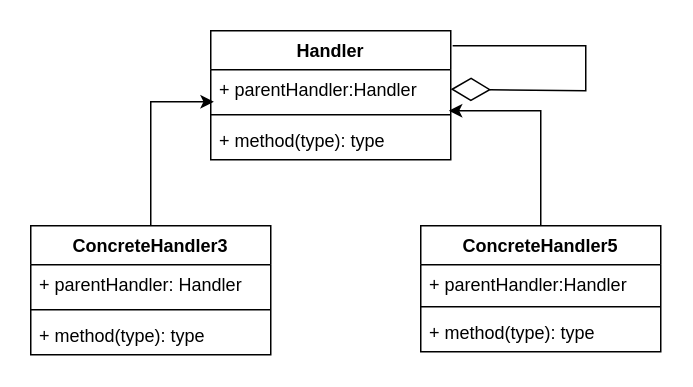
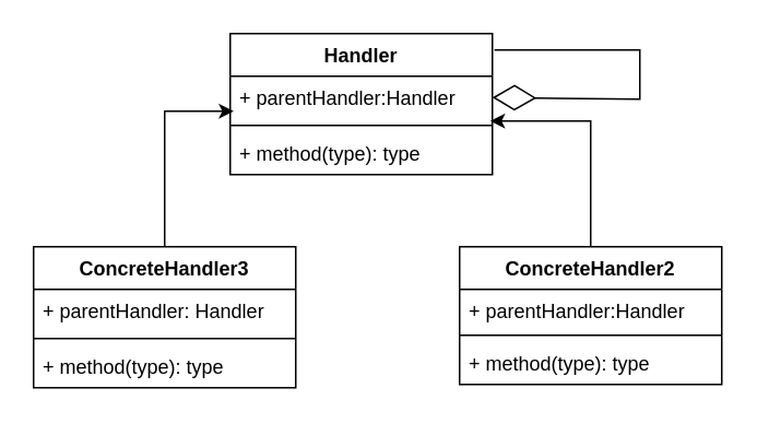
- <mxCell id="13" value="ConcreteHandler5" style="swimlane;fontStyle=1;align=center;verticalAlign=top;childLayout=stackLayout;horizontal=1;startSize=26;horizontalStack=0;resizeParent=1;resizeParentMax=0;resizeLast=0;collapsible=1;marginBottom=0;" vertex="1" parent="1"><mxGeometry x="280" y="150" width="160" height="84" as="geometry" /></mxCell>
+ <mxCell id="13" value="ConcreteHandler2" style="swimlane;fontStyle=1;align=center;verticalAlign=top;childLayout=stackLayout;horizontal=1;startSize=26;horizontalStack=0;resizeParent=1;resizeParentMax=0;resizeLast=0;collapsible=1;marginBottom=0;" vertex="1" parent="1"><mxGeometry x="280" y="150" width="160" height="84" as="geometry" /></mxCell>
